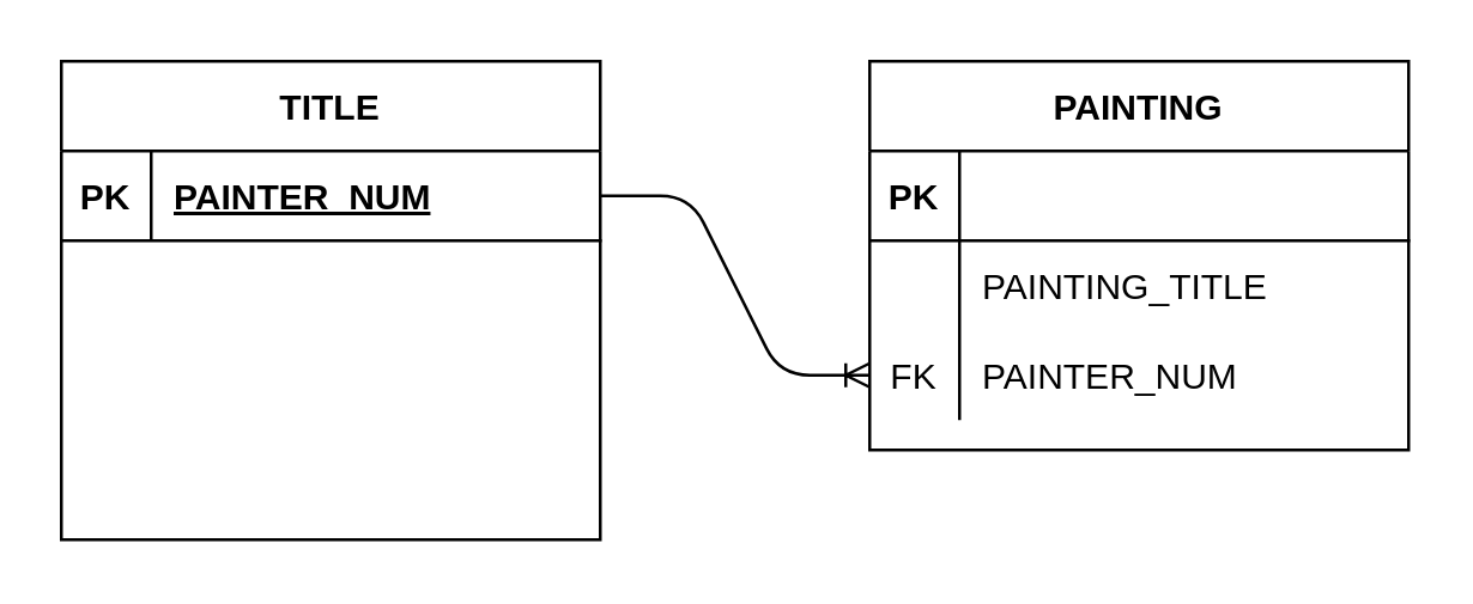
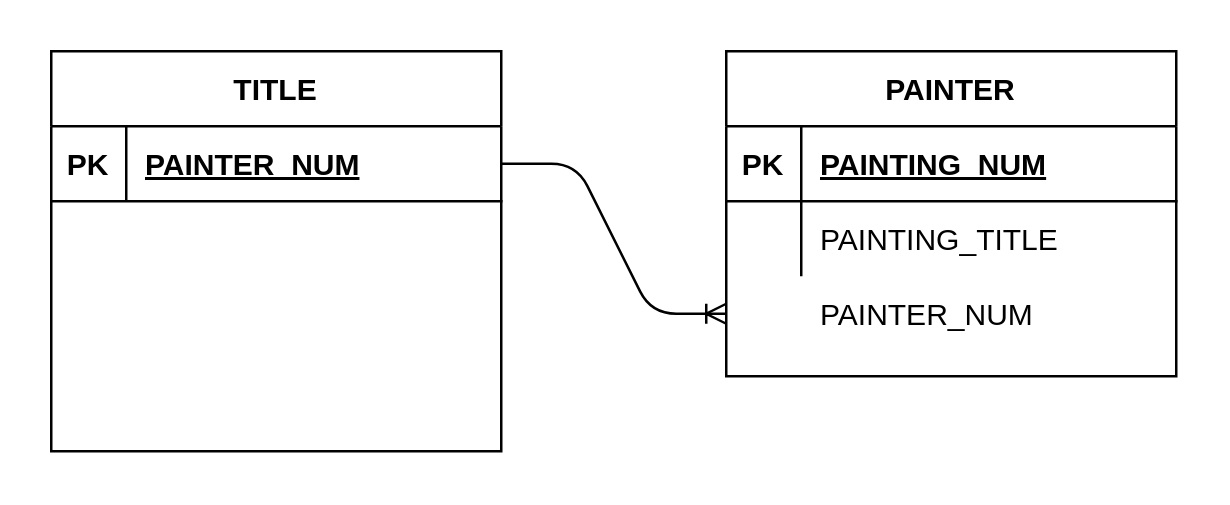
- <mxCell id="13" value="PAINTING" style="shape=table;startSize=30;container=1;collapsible=1;childLayout=tableLayout;fixedRows=1;rowLines=0;fontStyle=1;align=center;resizeLast=1;" vertex="1" parent="1"><mxGeometry x="290" y="20" width="180" height="130" as="geometry"><mxRectangle x="290" y="180" width="90" height="30" as="alternateBounds" /></mxGeometry></mxCell>
+ <mxCell id="13" value="PAINTER" style="shape=table;startSize=30;container=1;collapsible=1;childLayout=tableLayout;fixedRows=1;rowLines=0;fontStyle=1;align=center;resizeLast=1;" vertex="1" parent="1"><mxGeometry x="290" y="20" width="180" height="130" as="geometry"><mxRectangle x="290" y="180" width="90" height="30" as="alternateBounds" /></mxGeometry></mxCell>
+ <mxCell id="16" value="PAINTING_NUM" style="shape=partialRectangle;connectable=0;fillColor=none;top=0;left=0;bottom=0;right=0;align=left;spacingLeft=6;fontStyle=5;overflow=hidden;" vertex="1" parent="14"><mxGeometry x="30" width="150" height="30" as="geometry" /></mxCell>
- <mxCell id="21" value="FK" style="shape=partialRectangle;connectable=0;fillColor=none;top=0;left=0;bottom=0;right=0;fontStyle=0;overflow=hidden;" vertex="1" parent="20"><mxGeometry width="30" height="30" as="geometry" /></mxCell>
